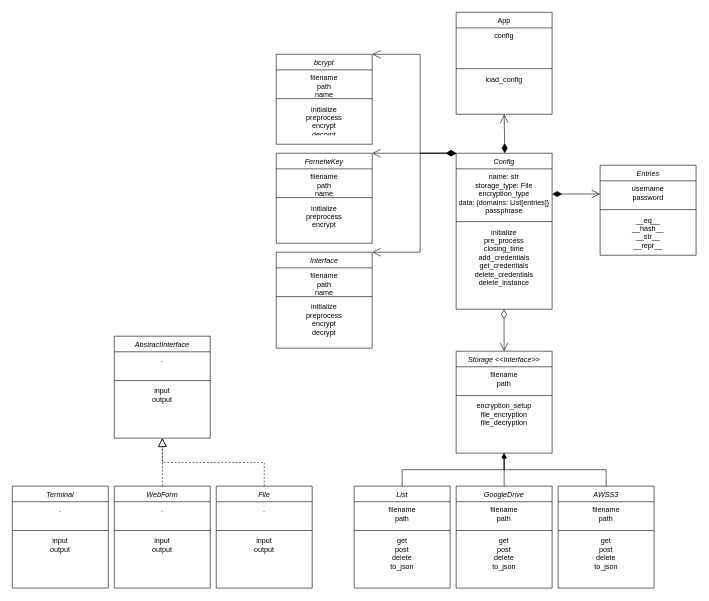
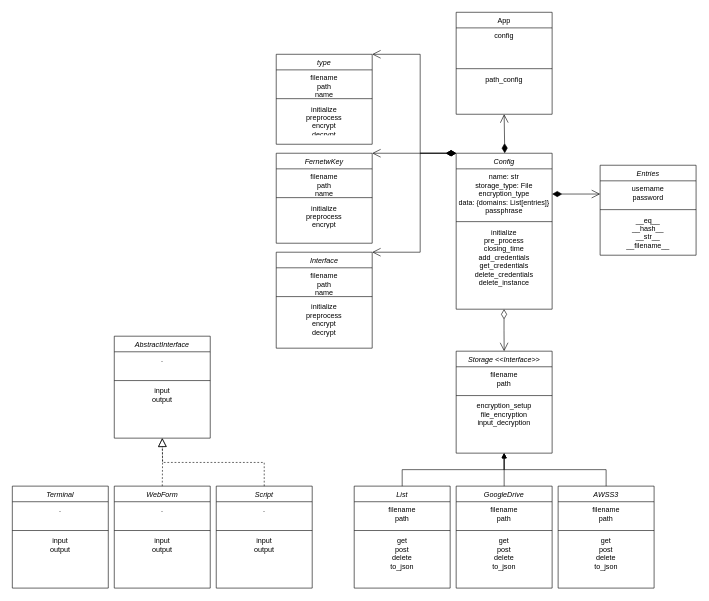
- <mxCell id="35" value="bcrypt" style="swimlane;fontStyle=2;align=center;verticalAlign=top;childLayout=stackLayout;horizontal=1;startSize=26;horizontalStack=0;resizeParent=1;resizeLast=0;collapsible=1;marginBottom=0;rounded=0;shadow=0;strokeWidth=1;labelBackgroundColor=none;" parent="1" vertex="1"><mxGeometry x="460" y="90" width="160" height="150" as="geometry"><mxRectangle x="-270" y="-10" width="160" height="26" as="alternateBounds" /></mxGeometry></mxCell>
+ <mxCell id="35" value="type" style="swimlane;fontStyle=2;align=center;verticalAlign=top;childLayout=stackLayout;horizontal=1;startSize=26;horizontalStack=0;resizeParent=1;resizeLast=0;collapsible=1;marginBottom=0;rounded=0;shadow=0;strokeWidth=1;labelBackgroundColor=none;" parent="1" vertex="1"><mxGeometry x="460" y="90" width="160" height="150" as="geometry"><mxRectangle x="-270" y="-10" width="160" height="26" as="alternateBounds" /></mxGeometry></mxCell>
- <mxCell id="9" value="load_config" style="text;align=center;verticalAlign=top;spacingLeft=4;spacingRight=4;overflow=hidden;rotatable=0;points=[[0,0.5],[1,0.5]];portConstraint=eastwest;labelBackgroundColor=none;" parent="6" vertex="1"><mxGeometry y="98" width="160" height="52" as="geometry" /></mxCell>
+ <mxCell id="9" value="path_config" style="text;align=center;verticalAlign=top;spacingLeft=4;spacingRight=4;overflow=hidden;rotatable=0;points=[[0,0.5],[1,0.5]];portConstraint=eastwest;labelBackgroundColor=none;" parent="6" vertex="1"><mxGeometry y="98" width="160" height="52" as="geometry" /></mxCell>
- <mxCell id="5" value="__eq__&#10;__hash__&#10;__str__&#10;__repr__" style="text;align=center;verticalAlign=top;spacingLeft=4;spacingRight=4;overflow=hidden;rotatable=0;points=[[0,0.5],[1,0.5]];portConstraint=eastwest;labelBackgroundColor=none;" parent="2" vertex="1"><mxGeometry y="78" width="160" height="72" as="geometry" /></mxCell>
+ <mxCell id="5" value="__eq__&#10;__hash__&#10;__str__&#10;__filename__" style="text;align=center;verticalAlign=top;spacingLeft=4;spacingRight=4;overflow=hidden;rotatable=0;points=[[0,0.5],[1,0.5]];portConstraint=eastwest;labelBackgroundColor=none;" parent="2" vertex="1"><mxGeometry y="78" width="160" height="72" as="geometry" /></mxCell>
- <mxCell id="42" value="encryption_setup&#10;file_encryption&#10;file_decryption" style="text;align=center;verticalAlign=top;spacingLeft=4;spacingRight=4;overflow=hidden;rotatable=0;points=[[0,0.5],[1,0.5]];portConstraint=eastwest;labelBackgroundColor=none;" parent="39" vertex="1"><mxGeometry y="78" width="160" height="52" as="geometry" /></mxCell>
+ <mxCell id="42" value="encryption_setup&#10;file_encryption&#10;input_decryption" style="text;align=center;verticalAlign=top;spacingLeft=4;spacingRight=4;overflow=hidden;rotatable=0;points=[[0,0.5],[1,0.5]];portConstraint=eastwest;labelBackgroundColor=none;" parent="39" vertex="1"><mxGeometry y="78" width="160" height="52" as="geometry" /></mxCell>
- <mxCell id="51" value="File" style="swimlane;fontStyle=2;align=center;verticalAlign=top;childLayout=stackLayout;horizontal=1;startSize=26;horizontalStack=0;resizeParent=1;resizeLast=0;collapsible=1;marginBottom=0;rounded=0;shadow=0;strokeWidth=1;labelBackgroundColor=none;" parent="1" vertex="1"><mxGeometry x="360" y="810" width="160" height="170" as="geometry"><mxRectangle x="230" y="140" width="160" height="26" as="alternateBounds" /></mxGeometry></mxCell>
+ <mxCell id="51" value="Script" style="swimlane;fontStyle=2;align=center;verticalAlign=top;childLayout=stackLayout;horizontal=1;startSize=26;horizontalStack=0;resizeParent=1;resizeLast=0;collapsible=1;marginBottom=0;rounded=0;shadow=0;strokeWidth=1;labelBackgroundColor=none;" parent="1" vertex="1"><mxGeometry x="360" y="810" width="160" height="170" as="geometry"><mxRectangle x="230" y="140" width="160" height="26" as="alternateBounds" /></mxGeometry></mxCell>
